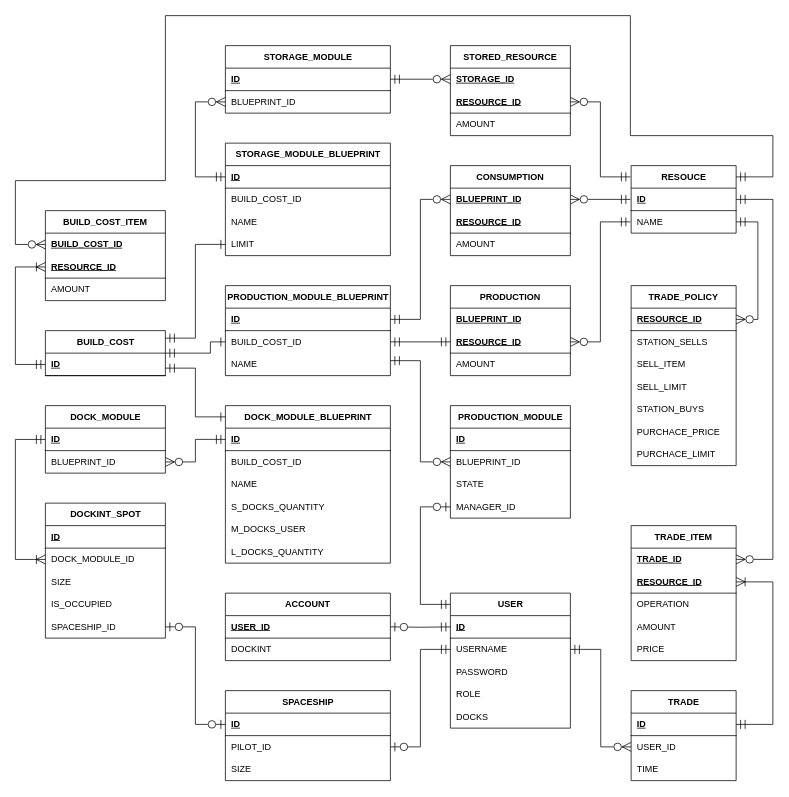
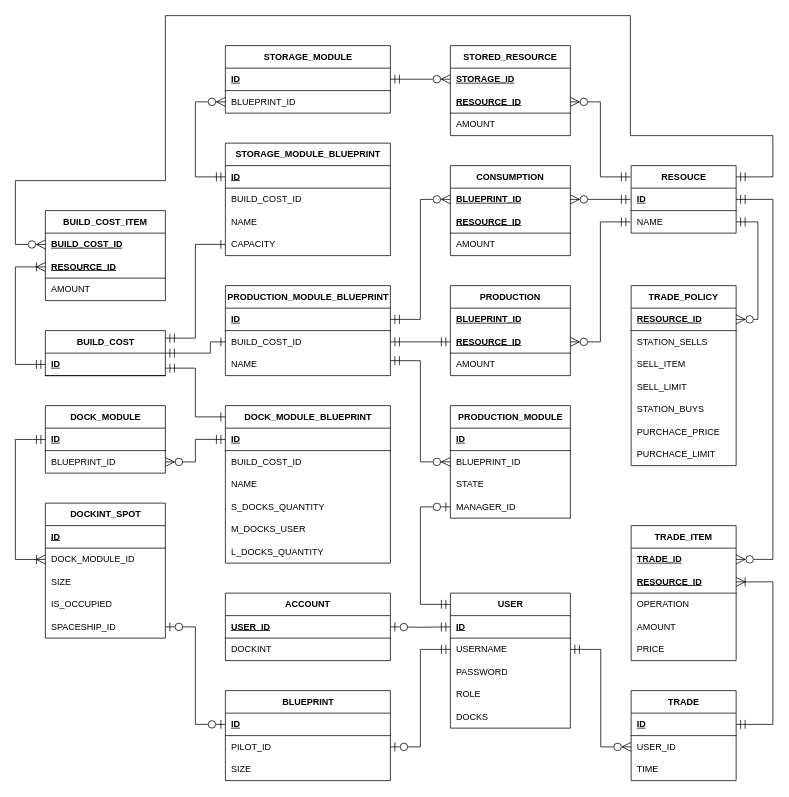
- <mxCell id="62" value="LIMIT" style="shape=partialRectangle;connectable=0;fillColor=none;top=0;left=0;bottom=0;right=0;align=left;spacingLeft=6;overflow=hidden;whiteSpace=wrap;html=1;" parent="61" vertex="1"><mxGeometry width="220" height="30" as="geometry"><mxRectangle width="220" height="30" as="alternateBounds" /></mxGeometry></mxCell>
+ <mxCell id="62" value="CAPACITY" style="shape=partialRectangle;connectable=0;fillColor=none;top=0;left=0;bottom=0;right=0;align=left;spacingLeft=6;overflow=hidden;whiteSpace=wrap;html=1;" parent="61" vertex="1"><mxGeometry width="220" height="30" as="geometry"><mxRectangle width="220" height="30" as="alternateBounds" /></mxGeometry></mxCell>
- <mxCell id="18" value="SPACESHIP" style="shape=table;startSize=30;container=1;collapsible=0;childLayout=tableLayout;fixedRows=1;rowLines=0;fontStyle=1;align=center;resizeLast=1;html=1;" parent="1" vertex="1"><mxGeometry x="300" y="920" width="220" height="120" as="geometry" /></mxCell>
+ <mxCell id="18" value="BLUEPRINT" style="shape=table;startSize=30;container=1;collapsible=0;childLayout=tableLayout;fixedRows=1;rowLines=0;fontStyle=1;align=center;resizeLast=1;html=1;" parent="1" vertex="1"><mxGeometry x="300" y="920" width="220" height="120" as="geometry" /></mxCell>
